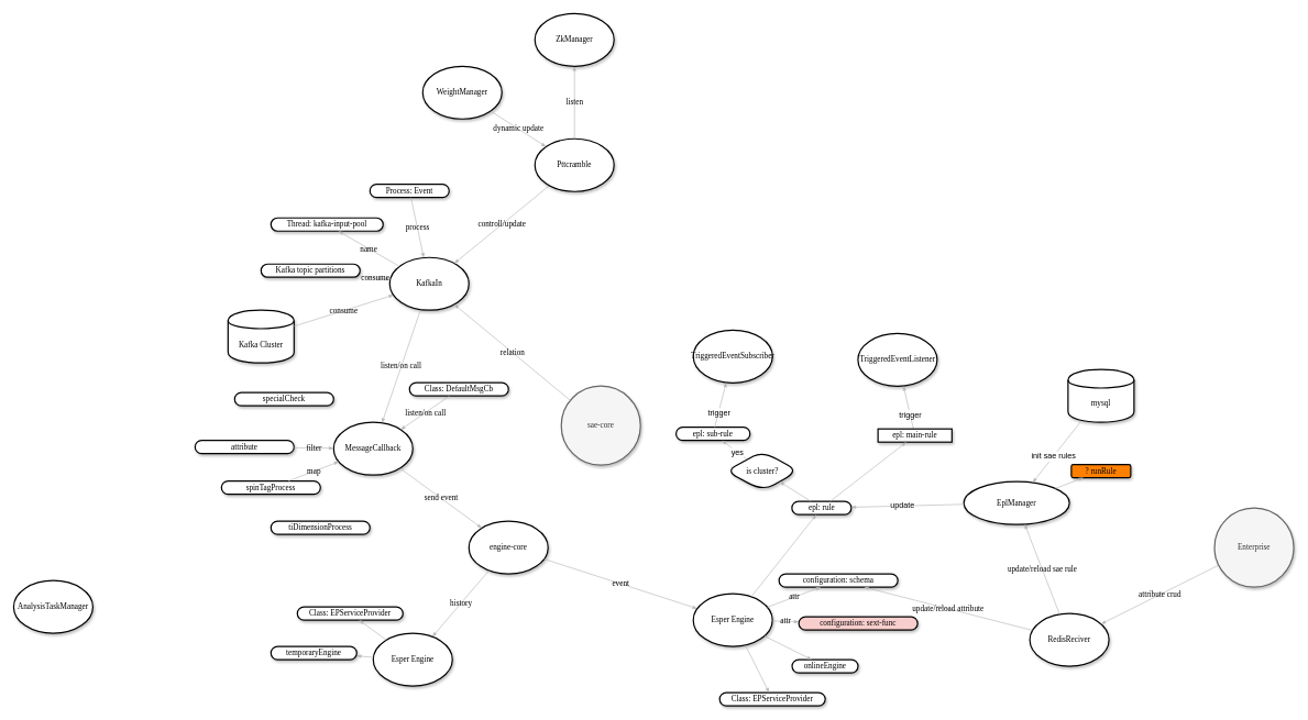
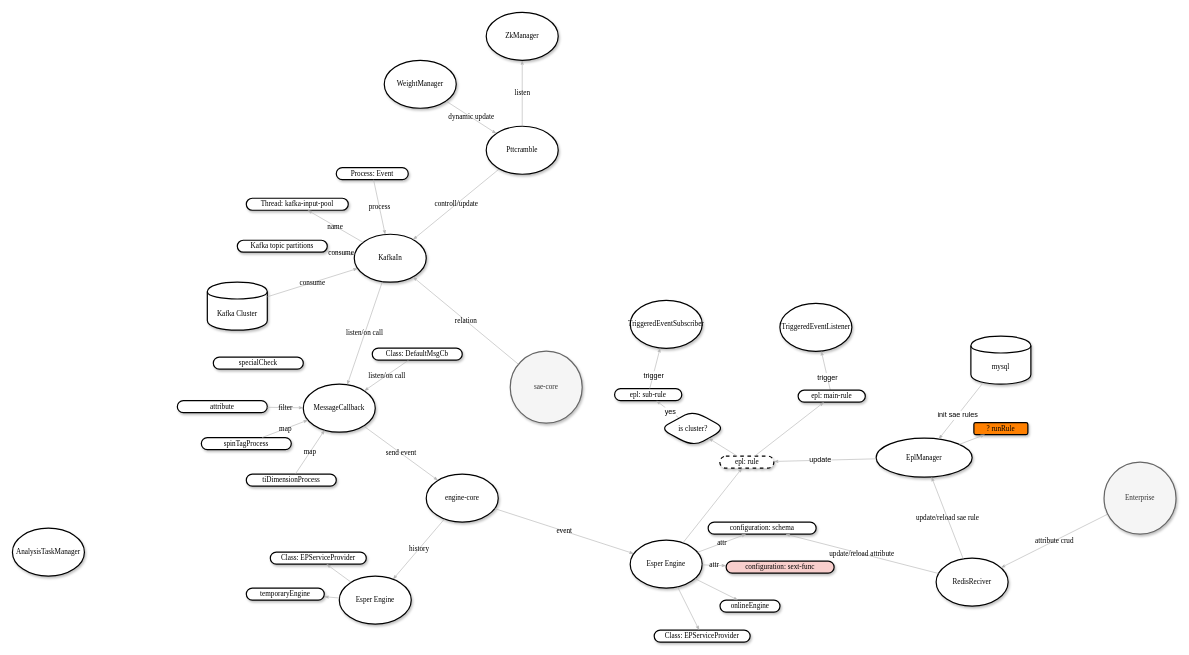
- <mxCell id="67" value="&lt;span&gt;epl: main-rule&lt;/span&gt;" style="whiteSpace=wrap;html=1;shadow=1;comic=0;labelBackgroundColor=none;strokeColor=#000000;strokeWidth=2;fillColor=#FFFFFF;fontFamily=Verdana;fontSize=12;fontColor=#000000;align=center;arcSize=50;rounded=0;" vertex="1" parent="1"><mxGeometry x="1330" y="650.029" width="112" height="20" as="geometry" /></mxCell>
+ <mxCell id="67" value="&lt;span&gt;epl: main-rule&lt;/span&gt;" style="whiteSpace=wrap;html=1;rounded=1;shadow=1;comic=0;labelBackgroundColor=none;strokeColor=#000000;strokeWidth=2;fillColor=#FFFFFF;fontFamily=Verdana;fontSize=12;fontColor=#000000;align=center;arcSize=50;" vertex="1" parent="1"><mxGeometry x="1330" y="650.029" width="112" height="20" as="geometry" /></mxCell>
+ <mxCell id="31" value="map" style="edgeStyle=none;rounded=1;html=1;labelBackgroundColor=none;startArrow=none;startFill=0;startSize=5;endArrow=classicThin;endFill=1;endSize=5;jettySize=auto;orthogonalLoop=1;strokeColor=#B3B3B3;strokeWidth=1;fontFamily=Verdana;fontSize=12;fontColor=#000000;" edge="1" parent="1" source="30" target="10"><mxGeometry relative="1" as="geometry"><mxPoint x="437.418" y="750" as="sourcePoint" /><mxPoint x="524.776" y="711.884" as="targetPoint" /></mxGeometry></mxCell>
- <mxCell id="53" value="&lt;span&gt;epl: rule&lt;/span&gt;" style="whiteSpace=wrap;html=1;rounded=1;shadow=1;comic=0;labelBackgroundColor=none;strokeColor=#000000;strokeWidth=2;fillColor=#FFFFFF;fontFamily=Verdana;fontSize=12;fontColor=#000000;align=center;arcSize=50;" vertex="1" parent="1"><mxGeometry x="1199.5" y="760" width="90" height="20" as="geometry" /></mxCell>
+ <mxCell id="53" value="&lt;span&gt;epl: rule&lt;/span&gt;" style="whiteSpace=wrap;html=1;rounded=1;shadow=1;comic=0;labelBackgroundColor=none;strokeColor=#000000;strokeWidth=2;fillColor=#FFFFFF;fontFamily=Verdana;fontSize=12;fontColor=#000000;align=center;arcSize=50;dashed=1;" vertex="1" parent="1"><mxGeometry x="1199.5" y="760" width="90" height="20" as="geometry" /></mxCell>
